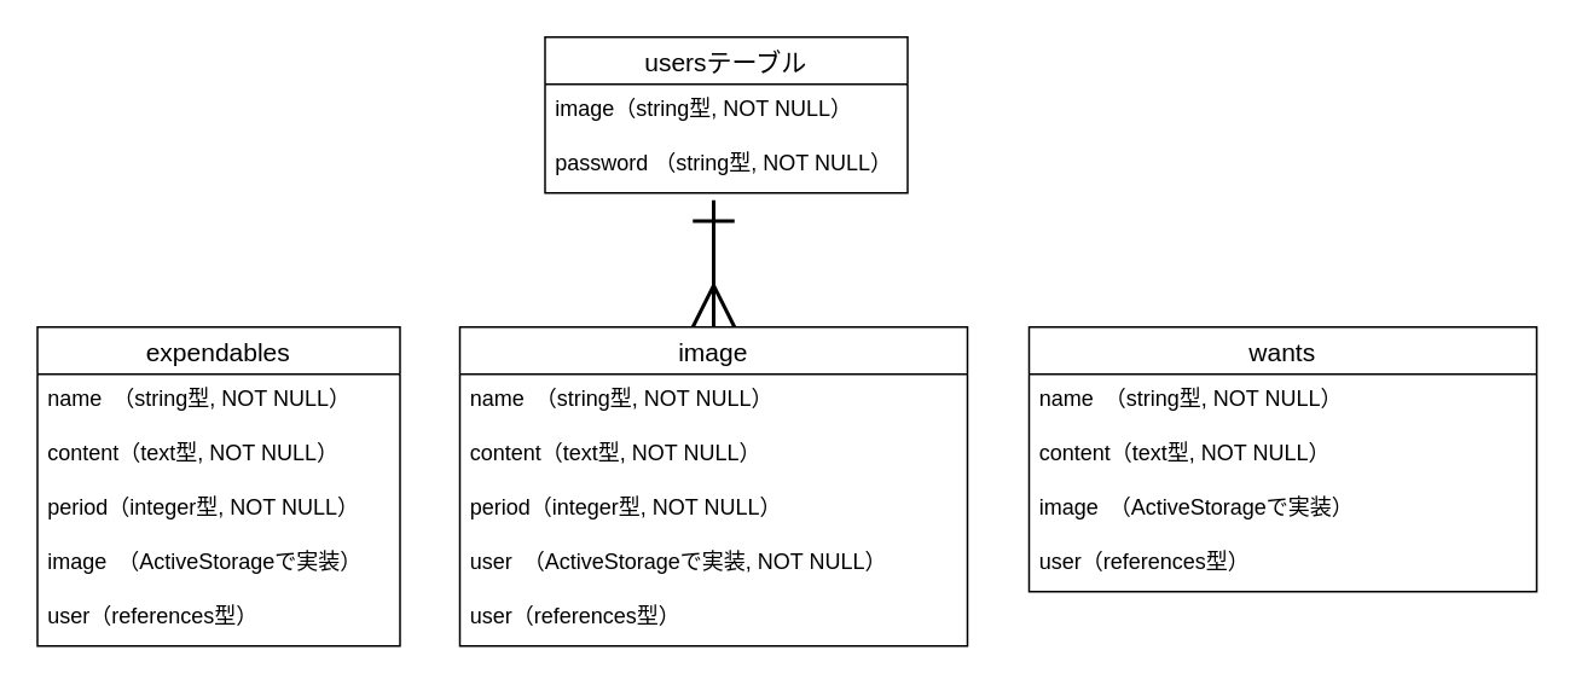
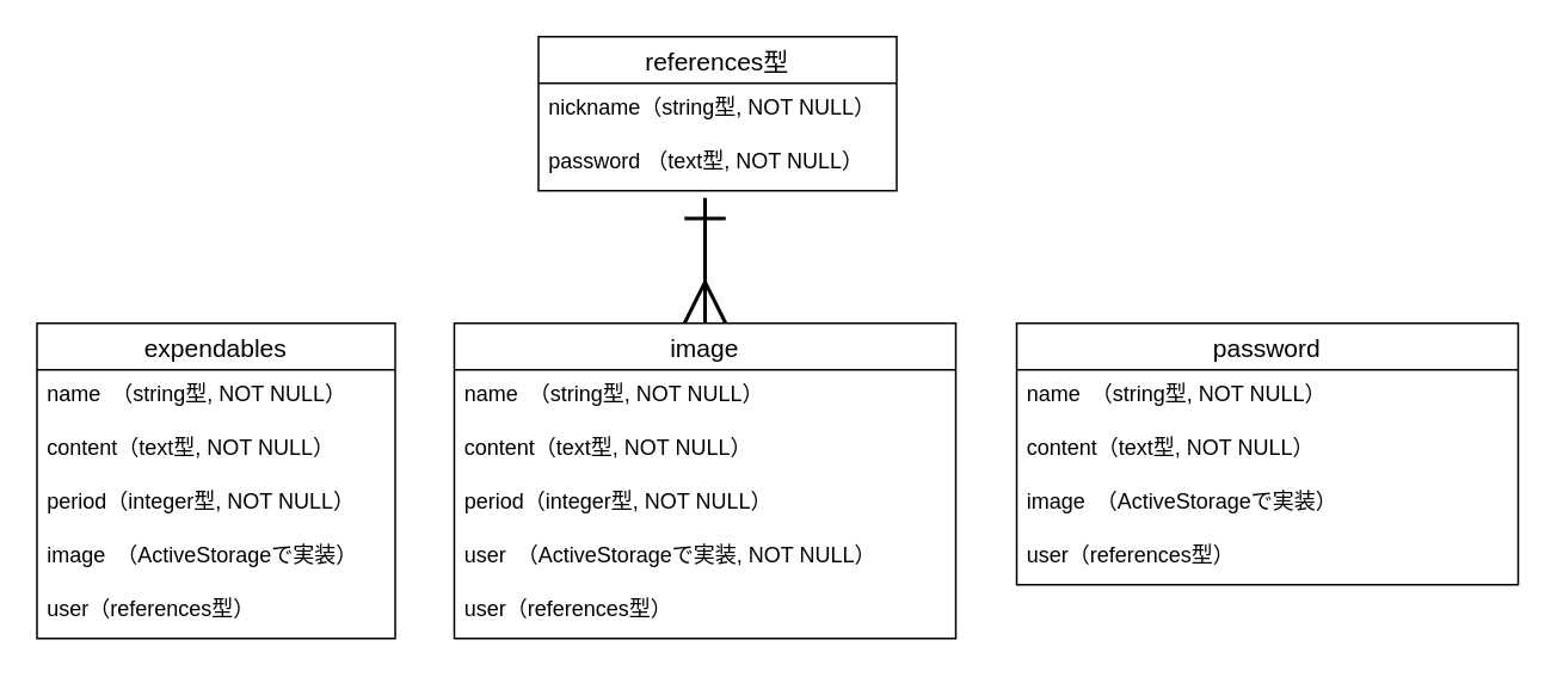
- <mxCell id="2" value="usersテーブル" style="swimlane;fontStyle=0;childLayout=stackLayout;horizontal=1;startSize=26;horizontalStack=0;resizeParent=1;resizeParentMax=0;resizeLast=0;collapsible=1;marginBottom=0;align=center;fontSize=14;" vertex="1" parent="1"><mxGeometry x="300" y="20" width="200" height="86" as="geometry" /></mxCell>
+ <mxCell id="2" value="references型" style="swimlane;fontStyle=0;childLayout=stackLayout;horizontal=1;startSize=26;horizontalStack=0;resizeParent=1;resizeParentMax=0;resizeLast=0;collapsible=1;marginBottom=0;align=center;fontSize=14;" vertex="1" parent="1"><mxGeometry x="300" y="20" width="200" height="86" as="geometry" /></mxCell>
- <mxCell id="3" value="image（string型, NOT NULL）" style="text;strokeColor=none;fillColor=none;spacingLeft=4;spacingRight=4;overflow=hidden;rotatable=0;points=[[0,0.5],[1,0.5]];portConstraint=eastwest;fontSize=12;" vertex="1" parent="2"><mxGeometry y="26" width="200" height="30" as="geometry" /></mxCell>
+ <mxCell id="3" value="nickname（string型, NOT NULL）" style="text;strokeColor=none;fillColor=none;spacingLeft=4;spacingRight=4;overflow=hidden;rotatable=0;points=[[0,0.5],[1,0.5]];portConstraint=eastwest;fontSize=12;" vertex="1" parent="2"><mxGeometry y="26" width="200" height="30" as="geometry" /></mxCell>
- <mxCell id="4" value="password （string型, NOT NULL）" style="text;strokeColor=none;fillColor=none;spacingLeft=4;spacingRight=4;overflow=hidden;rotatable=0;points=[[0,0.5],[1,0.5]];portConstraint=eastwest;fontSize=12;" vertex="1" parent="2"><mxGeometry y="56" width="200" height="30" as="geometry" /></mxCell>
+ <mxCell id="4" value="password （text型, NOT NULL）" style="text;strokeColor=none;fillColor=none;spacingLeft=4;spacingRight=4;overflow=hidden;rotatable=0;points=[[0,0.5],[1,0.5]];portConstraint=eastwest;fontSize=12;" vertex="1" parent="2"><mxGeometry y="56" width="200" height="30" as="geometry" /></mxCell>
- <mxCell id="18" value="wants" style="swimlane;fontStyle=0;childLayout=stackLayout;horizontal=1;startSize=26;horizontalStack=0;resizeParent=1;resizeParentMax=0;resizeLast=0;collapsible=1;marginBottom=0;align=center;fontSize=14;" vertex="1" parent="1"><mxGeometry x="567" y="180" width="280" height="146" as="geometry" /></mxCell>
+ <mxCell id="18" value="password" style="swimlane;fontStyle=0;childLayout=stackLayout;horizontal=1;startSize=26;horizontalStack=0;resizeParent=1;resizeParentMax=0;resizeLast=0;collapsible=1;marginBottom=0;align=center;fontSize=14;" vertex="1" parent="1"><mxGeometry x="567" y="180" width="280" height="146" as="geometry" /></mxCell>
